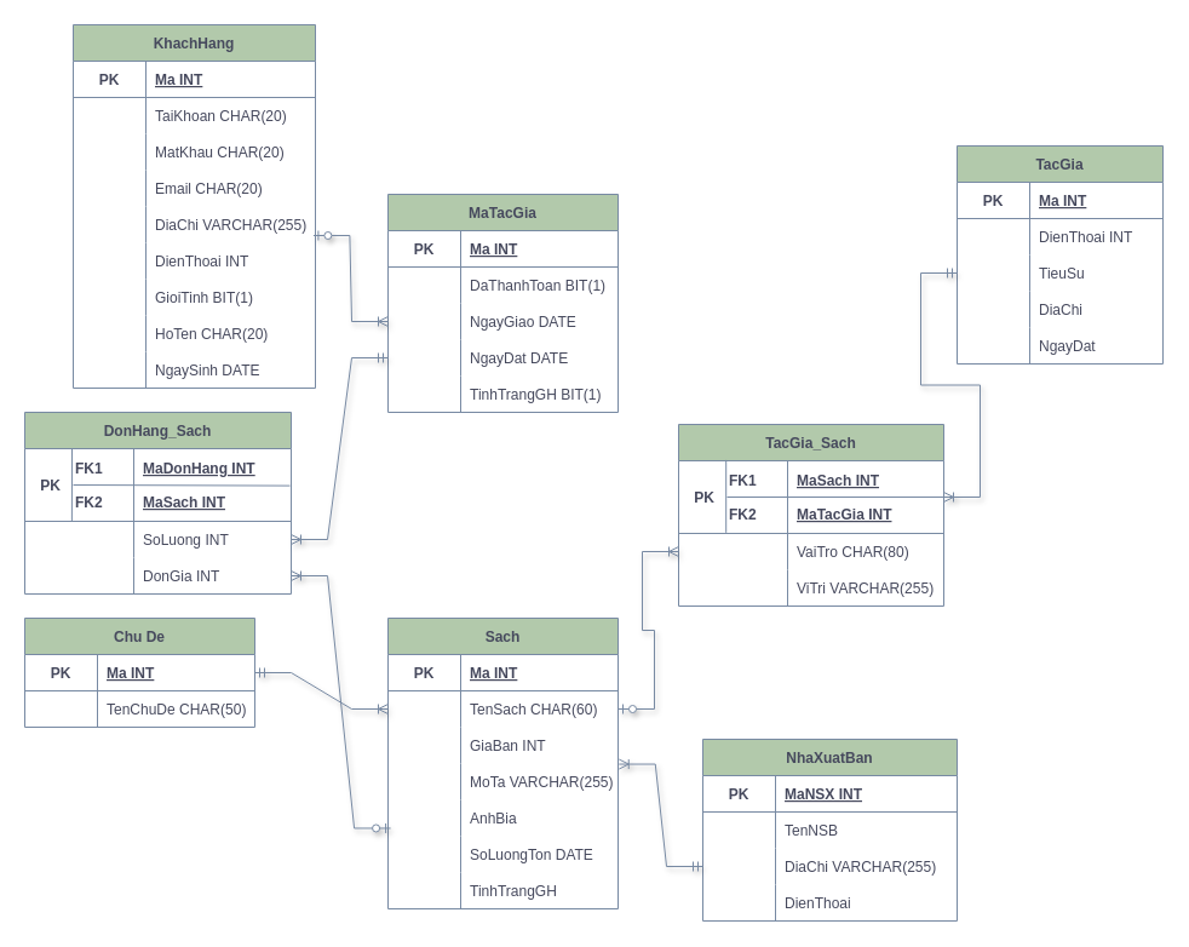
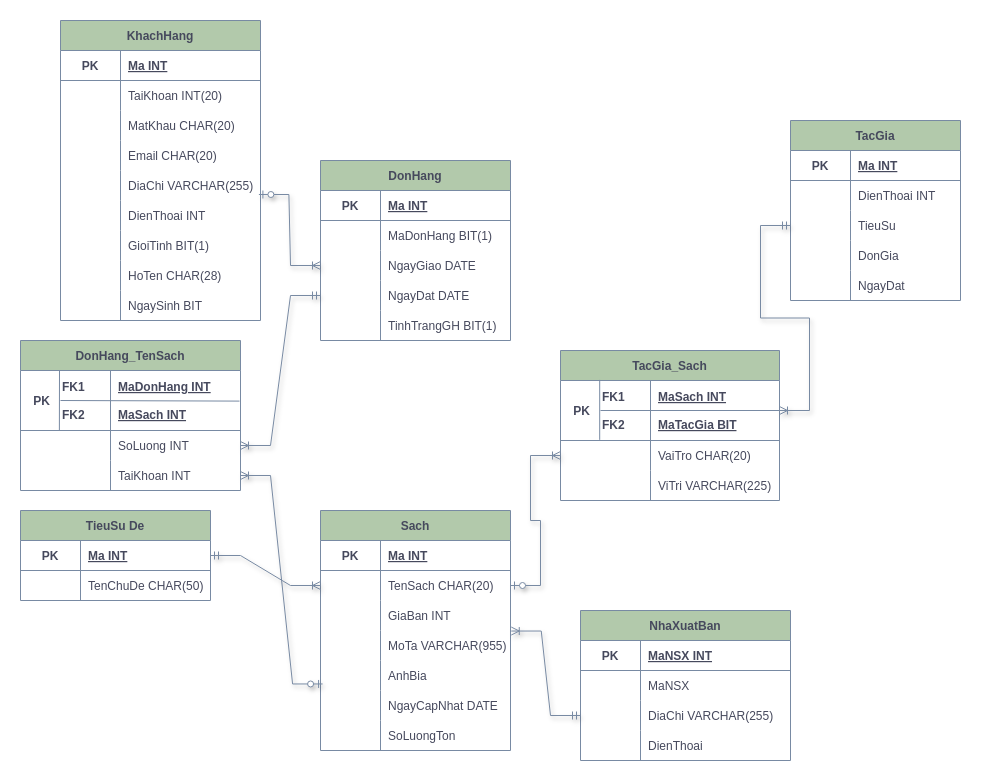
- <mxCell id="93" value="TaiKhoan CHAR(20)" style="shape=partialRectangle;connectable=0;fillColor=none;top=0;left=0;bottom=0;right=0;align=left;spacingLeft=6;overflow=hidden;strokeColor=#788AA3;fontColor=#46495D;" parent="91" vertex="1"><mxGeometry x="60" width="140" height="30" as="geometry"><mxRectangle width="140" height="30" as="alternateBounds" /></mxGeometry></mxCell>
+ <mxCell id="93" value="TaiKhoan INT(20)" style="shape=partialRectangle;connectable=0;fillColor=none;top=0;left=0;bottom=0;right=0;align=left;spacingLeft=6;overflow=hidden;strokeColor=#788AA3;fontColor=#46495D;" parent="91" vertex="1"><mxGeometry x="60" width="140" height="30" as="geometry"><mxRectangle width="140" height="30" as="alternateBounds" /></mxGeometry></mxCell>
- <mxCell id="71" value="MaTacGia" style="shape=table;startSize=30;container=1;collapsible=1;childLayout=tableLayout;fixedRows=1;rowLines=0;fontStyle=1;align=center;resizeLast=1;fillColor=#B2C9AB;strokeColor=#788AA3;fontColor=#46495D;" parent="1" vertex="1"><mxGeometry x="320" y="160" width="190" height="180" as="geometry" /></mxCell>
+ <mxCell id="71" value="DonHang" style="shape=table;startSize=30;container=1;collapsible=1;childLayout=tableLayout;fixedRows=1;rowLines=0;fontStyle=1;align=center;resizeLast=1;fillColor=#B2C9AB;strokeColor=#788AA3;fontColor=#46495D;" parent="1" vertex="1"><mxGeometry x="320" y="160" width="190" height="180" as="geometry" /></mxCell>
- <mxCell id="77" value="DaThanhToan BIT(1)" style="shape=partialRectangle;connectable=0;fillColor=none;top=0;left=0;bottom=0;right=0;align=left;spacingLeft=6;overflow=hidden;strokeColor=#788AA3;fontColor=#46495D;" parent="75" vertex="1"><mxGeometry x="60" width="130" height="30" as="geometry"><mxRectangle width="130" height="30" as="alternateBounds" /></mxGeometry></mxCell>
+ <mxCell id="77" value="MaDonHang BIT(1)" style="shape=partialRectangle;connectable=0;fillColor=none;top=0;left=0;bottom=0;right=0;align=left;spacingLeft=6;overflow=hidden;strokeColor=#788AA3;fontColor=#46495D;" parent="75" vertex="1"><mxGeometry x="60" width="130" height="30" as="geometry"><mxRectangle width="130" height="30" as="alternateBounds" /></mxGeometry></mxCell>
- <mxCell id="67" value="DiaChi" style="shape=partialRectangle;connectable=0;fillColor=none;top=0;left=0;bottom=0;right=0;align=left;spacingLeft=6;overflow=hidden;strokeColor=#788AA3;fontColor=#46495D;" parent="65" vertex="1"><mxGeometry x="60" width="110" height="30" as="geometry"><mxRectangle width="110" height="30" as="alternateBounds" /></mxGeometry></mxCell>
+ <mxCell id="67" value="DonGia" style="shape=partialRectangle;connectable=0;fillColor=none;top=0;left=0;bottom=0;right=0;align=left;spacingLeft=6;overflow=hidden;strokeColor=#788AA3;fontColor=#46495D;" parent="65" vertex="1"><mxGeometry x="60" width="110" height="30" as="geometry"><mxRectangle width="110" height="30" as="alternateBounds" /></mxGeometry></mxCell>
- <mxCell id="111" value="HoTen CHAR(20)" style="shape=partialRectangle;connectable=0;fillColor=none;top=0;left=0;bottom=0;right=0;align=left;spacingLeft=6;overflow=hidden;strokeColor=#788AA3;fontColor=#46495D;" parent="109" vertex="1"><mxGeometry x="60" width="140" height="30" as="geometry"><mxRectangle width="140" height="30" as="alternateBounds" /></mxGeometry></mxCell>
+ <mxCell id="111" value="HoTen CHAR(28)" style="shape=partialRectangle;connectable=0;fillColor=none;top=0;left=0;bottom=0;right=0;align=left;spacingLeft=6;overflow=hidden;strokeColor=#788AA3;fontColor=#46495D;" parent="109" vertex="1"><mxGeometry x="60" width="140" height="30" as="geometry"><mxRectangle width="140" height="30" as="alternateBounds" /></mxGeometry></mxCell>
- <mxCell id="114" value="NgaySinh DATE" style="shape=partialRectangle;connectable=0;fillColor=none;top=0;left=0;bottom=0;right=0;align=left;spacingLeft=6;overflow=hidden;strokeColor=#788AA3;fontColor=#46495D;" parent="112" vertex="1"><mxGeometry x="60" width="140" height="30" as="geometry"><mxRectangle width="140" height="30" as="alternateBounds" /></mxGeometry></mxCell>
+ <mxCell id="114" value="NgaySinh BIT" style="shape=partialRectangle;connectable=0;fillColor=none;top=0;left=0;bottom=0;right=0;align=left;spacingLeft=6;overflow=hidden;strokeColor=#788AA3;fontColor=#46495D;" parent="112" vertex="1"><mxGeometry x="60" width="140" height="30" as="geometry"><mxRectangle width="140" height="30" as="alternateBounds" /></mxGeometry></mxCell>
- <mxCell id="115" value="DonHang_Sach" style="shape=table;startSize=30;container=1;collapsible=1;childLayout=tableLayout;fixedRows=1;rowLines=0;fontStyle=1;align=center;resizeLast=1;fillColor=#B2C9AB;strokeColor=#788AA3;fontColor=#46495D;" parent="1" vertex="1"><mxGeometry x="20" y="340" width="220" height="150" as="geometry" /></mxCell>
+ <mxCell id="115" value="DonHang_TenSach" style="shape=table;startSize=30;container=1;collapsible=1;childLayout=tableLayout;fixedRows=1;rowLines=0;fontStyle=1;align=center;resizeLast=1;fillColor=#B2C9AB;strokeColor=#788AA3;fontColor=#46495D;" parent="1" vertex="1"><mxGeometry x="20" y="340" width="220" height="150" as="geometry" /></mxCell>
- <mxCell id="18" value="MaSach INT&#10;&#10;MaTacGia INT" style="shape=partialRectangle;connectable=0;fillColor=none;top=0;left=0;bottom=0;right=0;align=left;spacingLeft=6;fontStyle=5;overflow=hidden;strokeColor=#788AA3;fontColor=#46495D;" parent="16" vertex="1"><mxGeometry x="90" width="129" height="60" as="geometry"><mxRectangle width="129" height="60" as="alternateBounds" /></mxGeometry></mxCell>
+ <mxCell id="18" value="MaSach INT&#10;&#10;MaTacGia BIT" style="shape=partialRectangle;connectable=0;fillColor=none;top=0;left=0;bottom=0;right=0;align=left;spacingLeft=6;fontStyle=5;overflow=hidden;strokeColor=#788AA3;fontColor=#46495D;" parent="16" vertex="1"><mxGeometry x="90" width="129" height="60" as="geometry"><mxRectangle width="129" height="60" as="alternateBounds" /></mxGeometry></mxCell>
- <mxCell id="21" value="VaiTro CHAR(80)" style="shape=partialRectangle;connectable=0;fillColor=none;top=0;left=0;bottom=0;right=0;align=left;spacingLeft=6;overflow=hidden;strokeColor=#788AA3;fontColor=#46495D;" parent="19" vertex="1"><mxGeometry x="90" width="129" height="30" as="geometry"><mxRectangle width="129" height="30" as="alternateBounds" /></mxGeometry></mxCell>
+ <mxCell id="21" value="VaiTro CHAR(20)" style="shape=partialRectangle;connectable=0;fillColor=none;top=0;left=0;bottom=0;right=0;align=left;spacingLeft=6;overflow=hidden;strokeColor=#788AA3;fontColor=#46495D;" parent="19" vertex="1"><mxGeometry x="90" width="129" height="30" as="geometry"><mxRectangle width="129" height="30" as="alternateBounds" /></mxGeometry></mxCell>
- <mxCell id="124" value="DonGia INT" style="shape=partialRectangle;connectable=0;fillColor=none;top=0;left=0;bottom=0;right=0;align=left;spacingLeft=6;overflow=hidden;strokeColor=#788AA3;fontColor=#46495D;" parent="122" vertex="1"><mxGeometry x="90" width="130" height="30" as="geometry"><mxRectangle width="130" height="30" as="alternateBounds" /></mxGeometry></mxCell>
+ <mxCell id="124" value="TaiKhoan INT" style="shape=partialRectangle;connectable=0;fillColor=none;top=0;left=0;bottom=0;right=0;align=left;spacingLeft=6;overflow=hidden;strokeColor=#788AA3;fontColor=#46495D;" parent="122" vertex="1"><mxGeometry x="90" width="130" height="30" as="geometry"><mxRectangle width="130" height="30" as="alternateBounds" /></mxGeometry></mxCell>
- <mxCell id="24" value="ViTri VARCHAR(255)" style="shape=partialRectangle;connectable=0;fillColor=none;top=0;left=0;bottom=0;right=0;align=left;spacingLeft=6;overflow=hidden;strokeColor=#788AA3;fontColor=#46495D;" parent="22" vertex="1"><mxGeometry x="90" width="129" height="30" as="geometry"><mxRectangle width="129" height="30" as="alternateBounds" /></mxGeometry></mxCell>
+ <mxCell id="24" value="ViTri VARCHAR(225)" style="shape=partialRectangle;connectable=0;fillColor=none;top=0;left=0;bottom=0;right=0;align=left;spacingLeft=6;overflow=hidden;strokeColor=#788AA3;fontColor=#46495D;" parent="22" vertex="1"><mxGeometry x="90" width="129" height="30" as="geometry"><mxRectangle width="129" height="30" as="alternateBounds" /></mxGeometry></mxCell>
- <mxCell id="48" value="Chu De" style="shape=table;startSize=30;container=1;collapsible=1;childLayout=tableLayout;fixedRows=1;rowLines=0;fontStyle=1;align=center;resizeLast=1;fillColor=#B2C9AB;strokeColor=#788AA3;fontColor=#46495D;" parent="1" vertex="1"><mxGeometry x="20" y="510" width="190" height="90" as="geometry" /></mxCell>
+ <mxCell id="48" value="TieuSu De" style="shape=table;startSize=30;container=1;collapsible=1;childLayout=tableLayout;fixedRows=1;rowLines=0;fontStyle=1;align=center;resizeLast=1;fillColor=#B2C9AB;strokeColor=#788AA3;fontColor=#46495D;" parent="1" vertex="1"><mxGeometry x="20" y="510" width="190" height="90" as="geometry" /></mxCell>
- <mxCell id="32" value="TenSach CHAR(60)" style="shape=partialRectangle;connectable=0;fillColor=none;top=0;left=0;bottom=0;right=0;align=left;spacingLeft=6;overflow=hidden;strokeColor=#788AA3;fontColor=#46495D;" parent="30" vertex="1"><mxGeometry x="60" width="130" height="30" as="geometry"><mxRectangle width="130" height="30" as="alternateBounds" /></mxGeometry></mxCell>
+ <mxCell id="32" value="TenSach CHAR(20)" style="shape=partialRectangle;connectable=0;fillColor=none;top=0;left=0;bottom=0;right=0;align=left;spacingLeft=6;overflow=hidden;strokeColor=#788AA3;fontColor=#46495D;" parent="30" vertex="1"><mxGeometry x="60" width="130" height="30" as="geometry"><mxRectangle width="130" height="30" as="alternateBounds" /></mxGeometry></mxCell>
- <mxCell id="38" value="MoTa VARCHAR(255)" style="shape=partialRectangle;connectable=0;fillColor=none;top=0;left=0;bottom=0;right=0;align=left;spacingLeft=6;overflow=hidden;strokeColor=#788AA3;fontColor=#46495D;" parent="36" vertex="1"><mxGeometry x="60" width="130" height="30" as="geometry"><mxRectangle width="130" height="30" as="alternateBounds" /></mxGeometry></mxCell>
+ <mxCell id="38" value="MoTa VARCHAR(955)" style="shape=partialRectangle;connectable=0;fillColor=none;top=0;left=0;bottom=0;right=0;align=left;spacingLeft=6;overflow=hidden;strokeColor=#788AA3;fontColor=#46495D;" parent="36" vertex="1"><mxGeometry x="60" width="130" height="30" as="geometry"><mxRectangle width="130" height="30" as="alternateBounds" /></mxGeometry></mxCell>
- <mxCell id="8" value="TenNSB" style="shape=partialRectangle;connectable=0;fillColor=none;top=0;left=0;bottom=0;right=0;align=left;spacingLeft=6;overflow=hidden;strokeColor=#788AA3;fontColor=#46495D;" parent="6" vertex="1"><mxGeometry x="60" width="150" height="30" as="geometry"><mxRectangle width="150" height="30" as="alternateBounds" /></mxGeometry></mxCell>
+ <mxCell id="8" value="MaNSX" style="shape=partialRectangle;connectable=0;fillColor=none;top=0;left=0;bottom=0;right=0;align=left;spacingLeft=6;overflow=hidden;strokeColor=#788AA3;fontColor=#46495D;" parent="6" vertex="1"><mxGeometry x="60" width="150" height="30" as="geometry"><mxRectangle width="150" height="30" as="alternateBounds" /></mxGeometry></mxCell>
- <mxCell id="44" value="SoLuongTon DATE" style="shape=partialRectangle;connectable=0;fillColor=none;top=0;left=0;bottom=0;right=0;align=left;spacingLeft=6;overflow=hidden;strokeColor=#788AA3;fontColor=#46495D;" parent="42" vertex="1"><mxGeometry x="60" width="130" height="30" as="geometry"><mxRectangle width="130" height="30" as="alternateBounds" /></mxGeometry></mxCell>
+ <mxCell id="44" value="NgayCapNhat DATE" style="shape=partialRectangle;connectable=0;fillColor=none;top=0;left=0;bottom=0;right=0;align=left;spacingLeft=6;overflow=hidden;strokeColor=#788AA3;fontColor=#46495D;" parent="42" vertex="1"><mxGeometry x="60" width="130" height="30" as="geometry"><mxRectangle width="130" height="30" as="alternateBounds" /></mxGeometry></mxCell>
- <mxCell id="47" value="TinhTrangGH" style="shape=partialRectangle;connectable=0;fillColor=none;top=0;left=0;bottom=0;right=0;align=left;spacingLeft=6;overflow=hidden;strokeColor=#788AA3;fontColor=#46495D;" parent="45" vertex="1"><mxGeometry x="60" width="130" height="30" as="geometry"><mxRectangle width="130" height="30" as="alternateBounds" /></mxGeometry></mxCell>
+ <mxCell id="47" value="SoLuongTon" style="shape=partialRectangle;connectable=0;fillColor=none;top=0;left=0;bottom=0;right=0;align=left;spacingLeft=6;overflow=hidden;strokeColor=#788AA3;fontColor=#46495D;" parent="45" vertex="1"><mxGeometry x="60" width="130" height="30" as="geometry"><mxRectangle width="130" height="30" as="alternateBounds" /></mxGeometry></mxCell>
